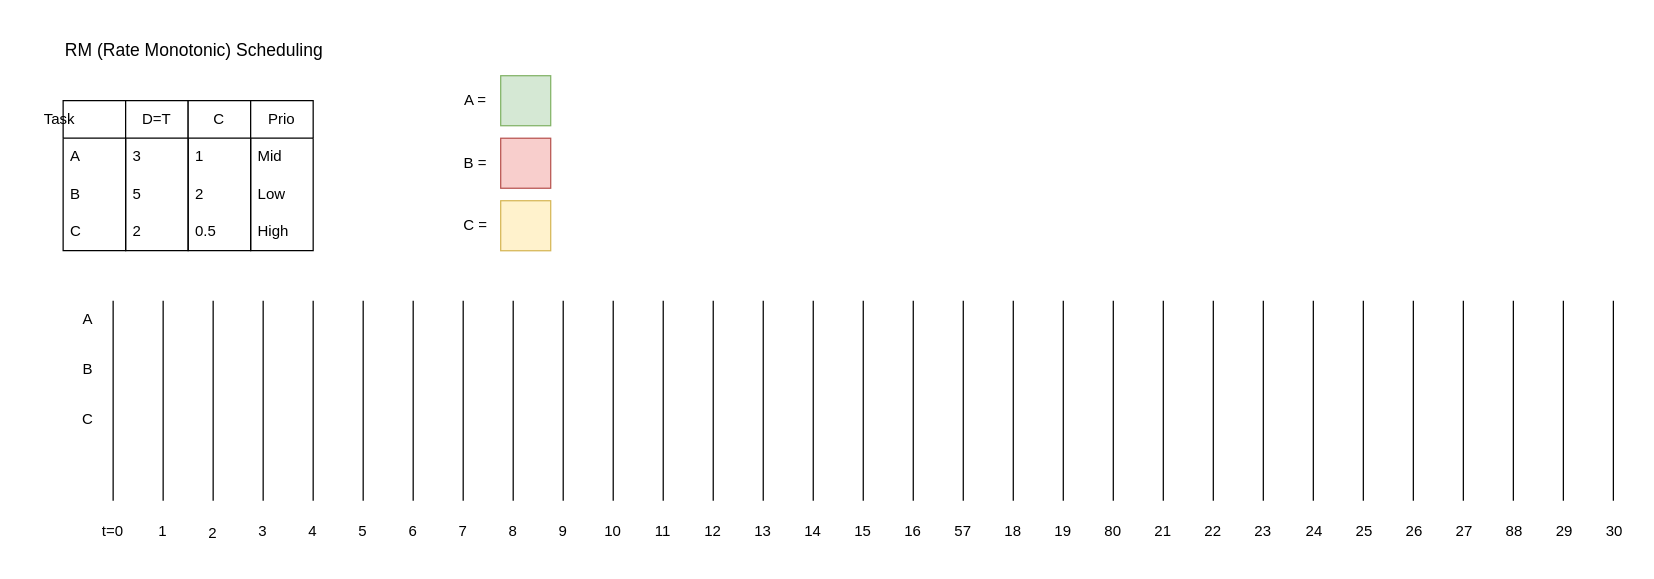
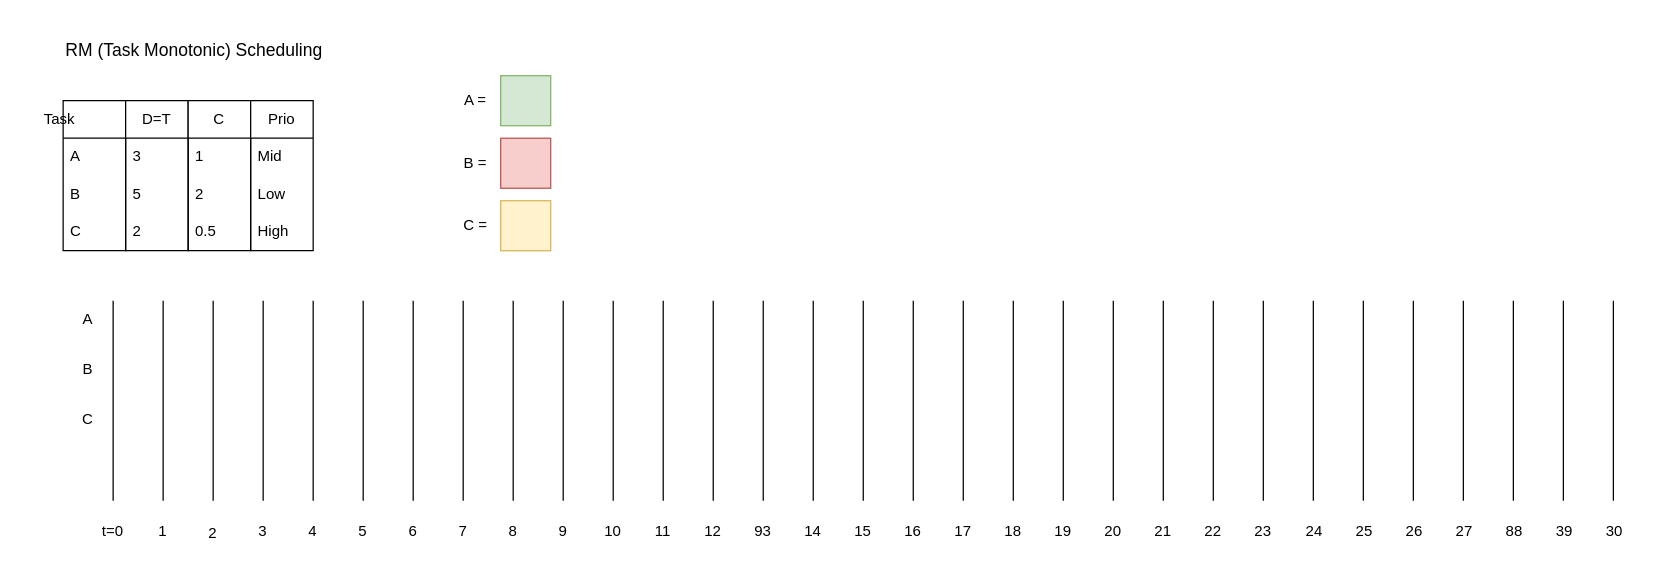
- <mxCell id="58" value="&lt;font style=&quot;font-size: 14px;&quot;&gt;RM (Rate Monotonic) Scheduling&lt;/font&gt;" style="text;html=1;strokeColor=none;fillColor=none;align=center;verticalAlign=middle;whiteSpace=wrap;rounded=0;" parent="1" vertex="1"><mxGeometry x="20" y="20" width="270" height="40" as="geometry" /></mxCell>
+ <mxCell id="58" value="&lt;font style=&quot;font-size: 14px;&quot;&gt;RM (Task Monotonic) Scheduling&lt;/font&gt;" style="text;html=1;strokeColor=none;fillColor=none;align=center;verticalAlign=middle;whiteSpace=wrap;rounded=0;" parent="1" vertex="1"><mxGeometry x="20" y="20" width="270" height="40" as="geometry" /></mxCell>
- <mxCell id="72" value="13" style="text;html=1;strokeColor=none;fillColor=none;align=center;verticalAlign=middle;whiteSpace=wrap;rounded=0;" parent="1" vertex="1"><mxGeometry x="600" y="410" width="20" height="30" as="geometry" /></mxCell>
+ <mxCell id="72" value="93" style="text;html=1;strokeColor=none;fillColor=none;align=center;verticalAlign=middle;whiteSpace=wrap;rounded=0;" parent="1" vertex="1"><mxGeometry x="600" y="410" width="20" height="30" as="geometry" /></mxCell>
- <mxCell id="76" value="57" style="text;html=1;strokeColor=none;fillColor=none;align=center;verticalAlign=middle;whiteSpace=wrap;rounded=0;" parent="1" vertex="1"><mxGeometry x="760" y="410" width="20" height="30" as="geometry" /></mxCell>
+ <mxCell id="76" value="17" style="text;html=1;strokeColor=none;fillColor=none;align=center;verticalAlign=middle;whiteSpace=wrap;rounded=0;" parent="1" vertex="1"><mxGeometry x="760" y="410" width="20" height="30" as="geometry" /></mxCell>
- <mxCell id="79" value="80" style="text;html=1;strokeColor=none;fillColor=none;align=center;verticalAlign=middle;whiteSpace=wrap;rounded=0;" parent="1" vertex="1"><mxGeometry x="880" y="410" width="20" height="30" as="geometry" /></mxCell>
+ <mxCell id="79" value="20" style="text;html=1;strokeColor=none;fillColor=none;align=center;verticalAlign=middle;whiteSpace=wrap;rounded=0;" parent="1" vertex="1"><mxGeometry x="880" y="410" width="20" height="30" as="geometry" /></mxCell>
- <mxCell id="88" value="29" style="text;html=1;strokeColor=none;fillColor=none;align=center;verticalAlign=middle;whiteSpace=wrap;rounded=0;" parent="1" vertex="1"><mxGeometry x="1240.5" y="410" width="20" height="30" as="geometry" /></mxCell>
+ <mxCell id="88" value="39" style="text;html=1;strokeColor=none;fillColor=none;align=center;verticalAlign=middle;whiteSpace=wrap;rounded=0;" parent="1" vertex="1"><mxGeometry x="1240.5" y="410" width="20" height="30" as="geometry" /></mxCell>
